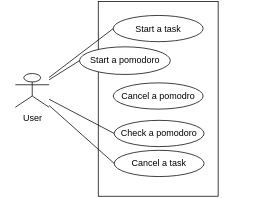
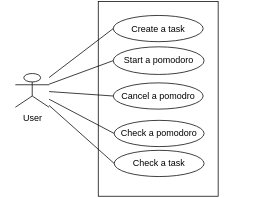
- <mxCell id="3" value="Start a task" style="ellipse;whiteSpace=wrap;html=1;" vertex="1" parent="1"><mxGeometry x="150.62" y="20" width="120" height="35" as="geometry" /></mxCell>
+ <mxCell id="3" value="Create a task" style="ellipse;whiteSpace=wrap;html=1;" vertex="1" parent="1"><mxGeometry x="150.62" y="20" width="120" height="35" as="geometry" /></mxCell>
- <mxCell id="4" value="Start a pomodoro" style="ellipse;whiteSpace=wrap;html=1;" vertex="1" parent="1"><mxGeometry x="105.62" y="61.88" width="121.25" height="36.88" as="geometry" /></mxCell>
+ <mxCell id="4" value="Start a pomodoro" style="ellipse;whiteSpace=wrap;html=1;" vertex="1" parent="1"><mxGeometry x="150.62" y="61.88" width="121.25" height="36.88" as="geometry" /></mxCell>
+ <mxCell id="13" value="" style="endArrow=none;html=1;entryX=0;entryY=0.5;entryDx=0;entryDy=0;" edge="1" parent="1" source="8" target="5"><mxGeometry width="50" height="50" relative="1" as="geometry"><mxPoint x="130" y="310" as="sourcePoint" /><mxPoint x="180" y="260" as="targetPoint" /></mxGeometry></mxCell>
- <mxCell id="7" value="Cancel a task" style="ellipse;whiteSpace=wrap;html=1;" vertex="1" parent="1"><mxGeometry x="151.87" y="200" width="120" height="35" as="geometry" /></mxCell>
+ <mxCell id="7" value="Check a task" style="ellipse;whiteSpace=wrap;html=1;" vertex="1" parent="1"><mxGeometry x="151.87" y="200" width="120" height="35" as="geometry" /></mxCell>
